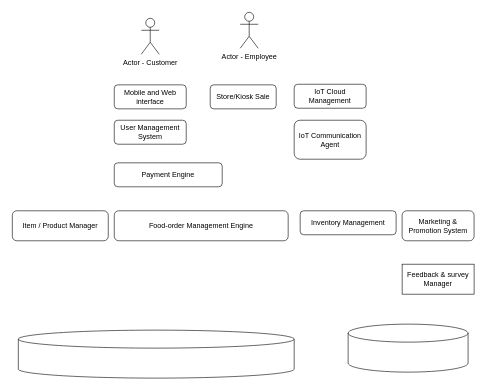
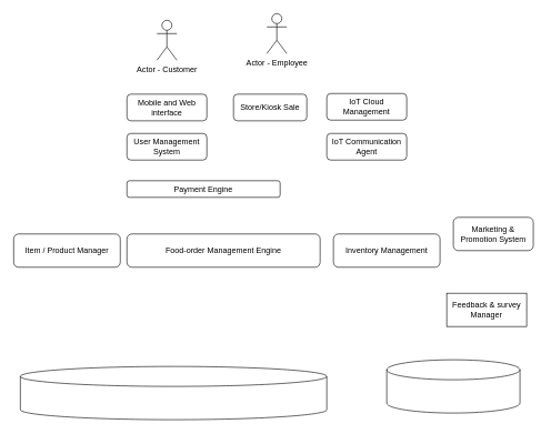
- <mxCell id="10" value="&lt;p&gt;&lt;span&gt;IoT Communication Agent&lt;/span&gt;&lt;/p&gt;" style="rounded=1;whiteSpace=wrap;html=1;" parent="1" vertex="1"><mxGeometry x="490" y="200" width="120" height="65" as="geometry" /></mxCell>
+ <mxCell id="10" value="&lt;p&gt;&lt;span&gt;IoT Communication Agent&lt;/span&gt;&lt;/p&gt;" style="rounded=1;whiteSpace=wrap;html=1;" parent="1" vertex="1"><mxGeometry x="490" y="200" width="120" height="40" as="geometry" /></mxCell>
- <mxCell id="9" value="&lt;p&gt;&lt;span&gt;Payment Engine&lt;/span&gt;&lt;/p&gt;" style="rounded=1;whiteSpace=wrap;html=1;" parent="1" vertex="1"><mxGeometry x="190" y="271" width="180" height="40" as="geometry" /></mxCell>
+ <mxCell id="9" value="&lt;p&gt;&lt;span&gt;Payment Engine&lt;/span&gt;&lt;/p&gt;" style="rounded=1;whiteSpace=wrap;html=1;" parent="1" vertex="1"><mxGeometry x="190" y="271" width="230" height="25" as="geometry" /></mxCell>
- <mxCell id="15" value="Inventory Management" style="rounded=1;whiteSpace=wrap;html=1;" parent="1" vertex="1"><mxGeometry x="500" y="351" width="160" height="40" as="geometry" /></mxCell>
+ <mxCell id="15" value="Inventory Management" style="rounded=1;whiteSpace=wrap;html=1;" parent="1" vertex="1"><mxGeometry x="500" y="351" width="160" height="50" as="geometry" /></mxCell>
- <mxCell id="11" value="Marketing &amp;amp; Promotion System" style="rounded=1;whiteSpace=wrap;html=1;" parent="1" vertex="1"><mxGeometry x="670" y="351" width="120" height="50" as="geometry" /></mxCell>
+ <mxCell id="11" value="Marketing &amp;amp; Promotion System" style="rounded=1;whiteSpace=wrap;html=1;" parent="1" vertex="1"><mxGeometry x="680" y="326" width="120" height="50" as="geometry" /></mxCell>
